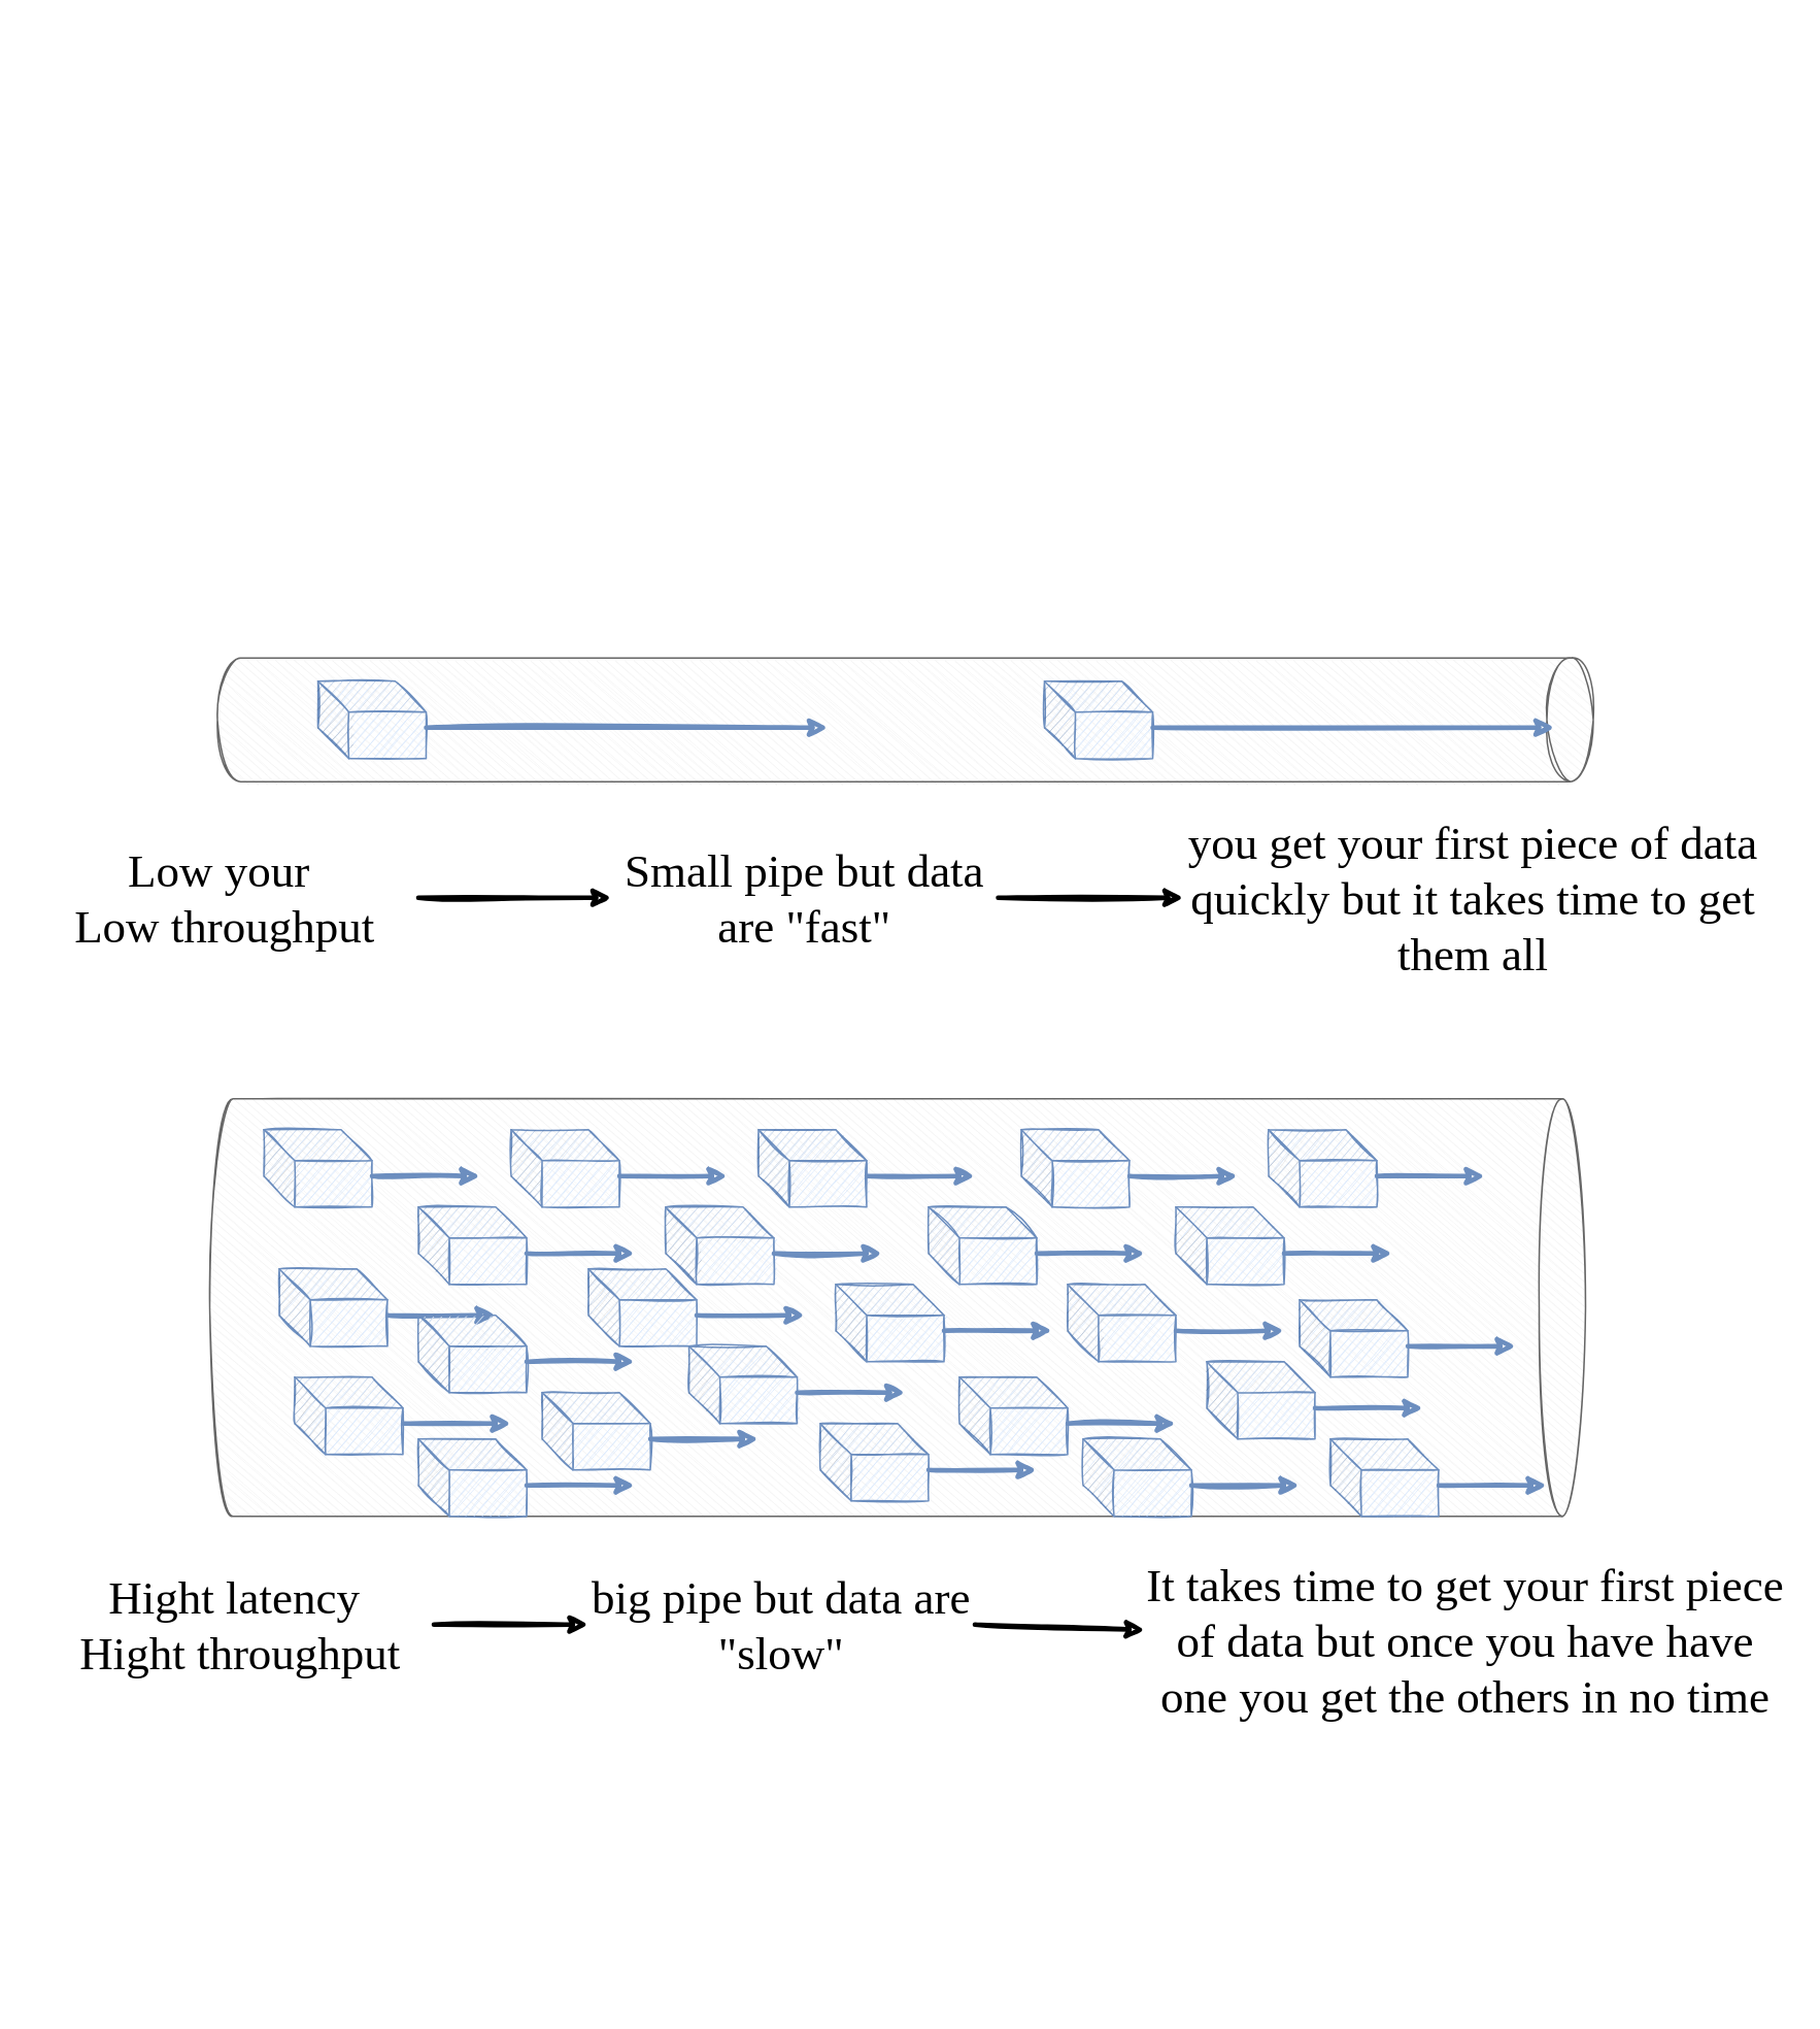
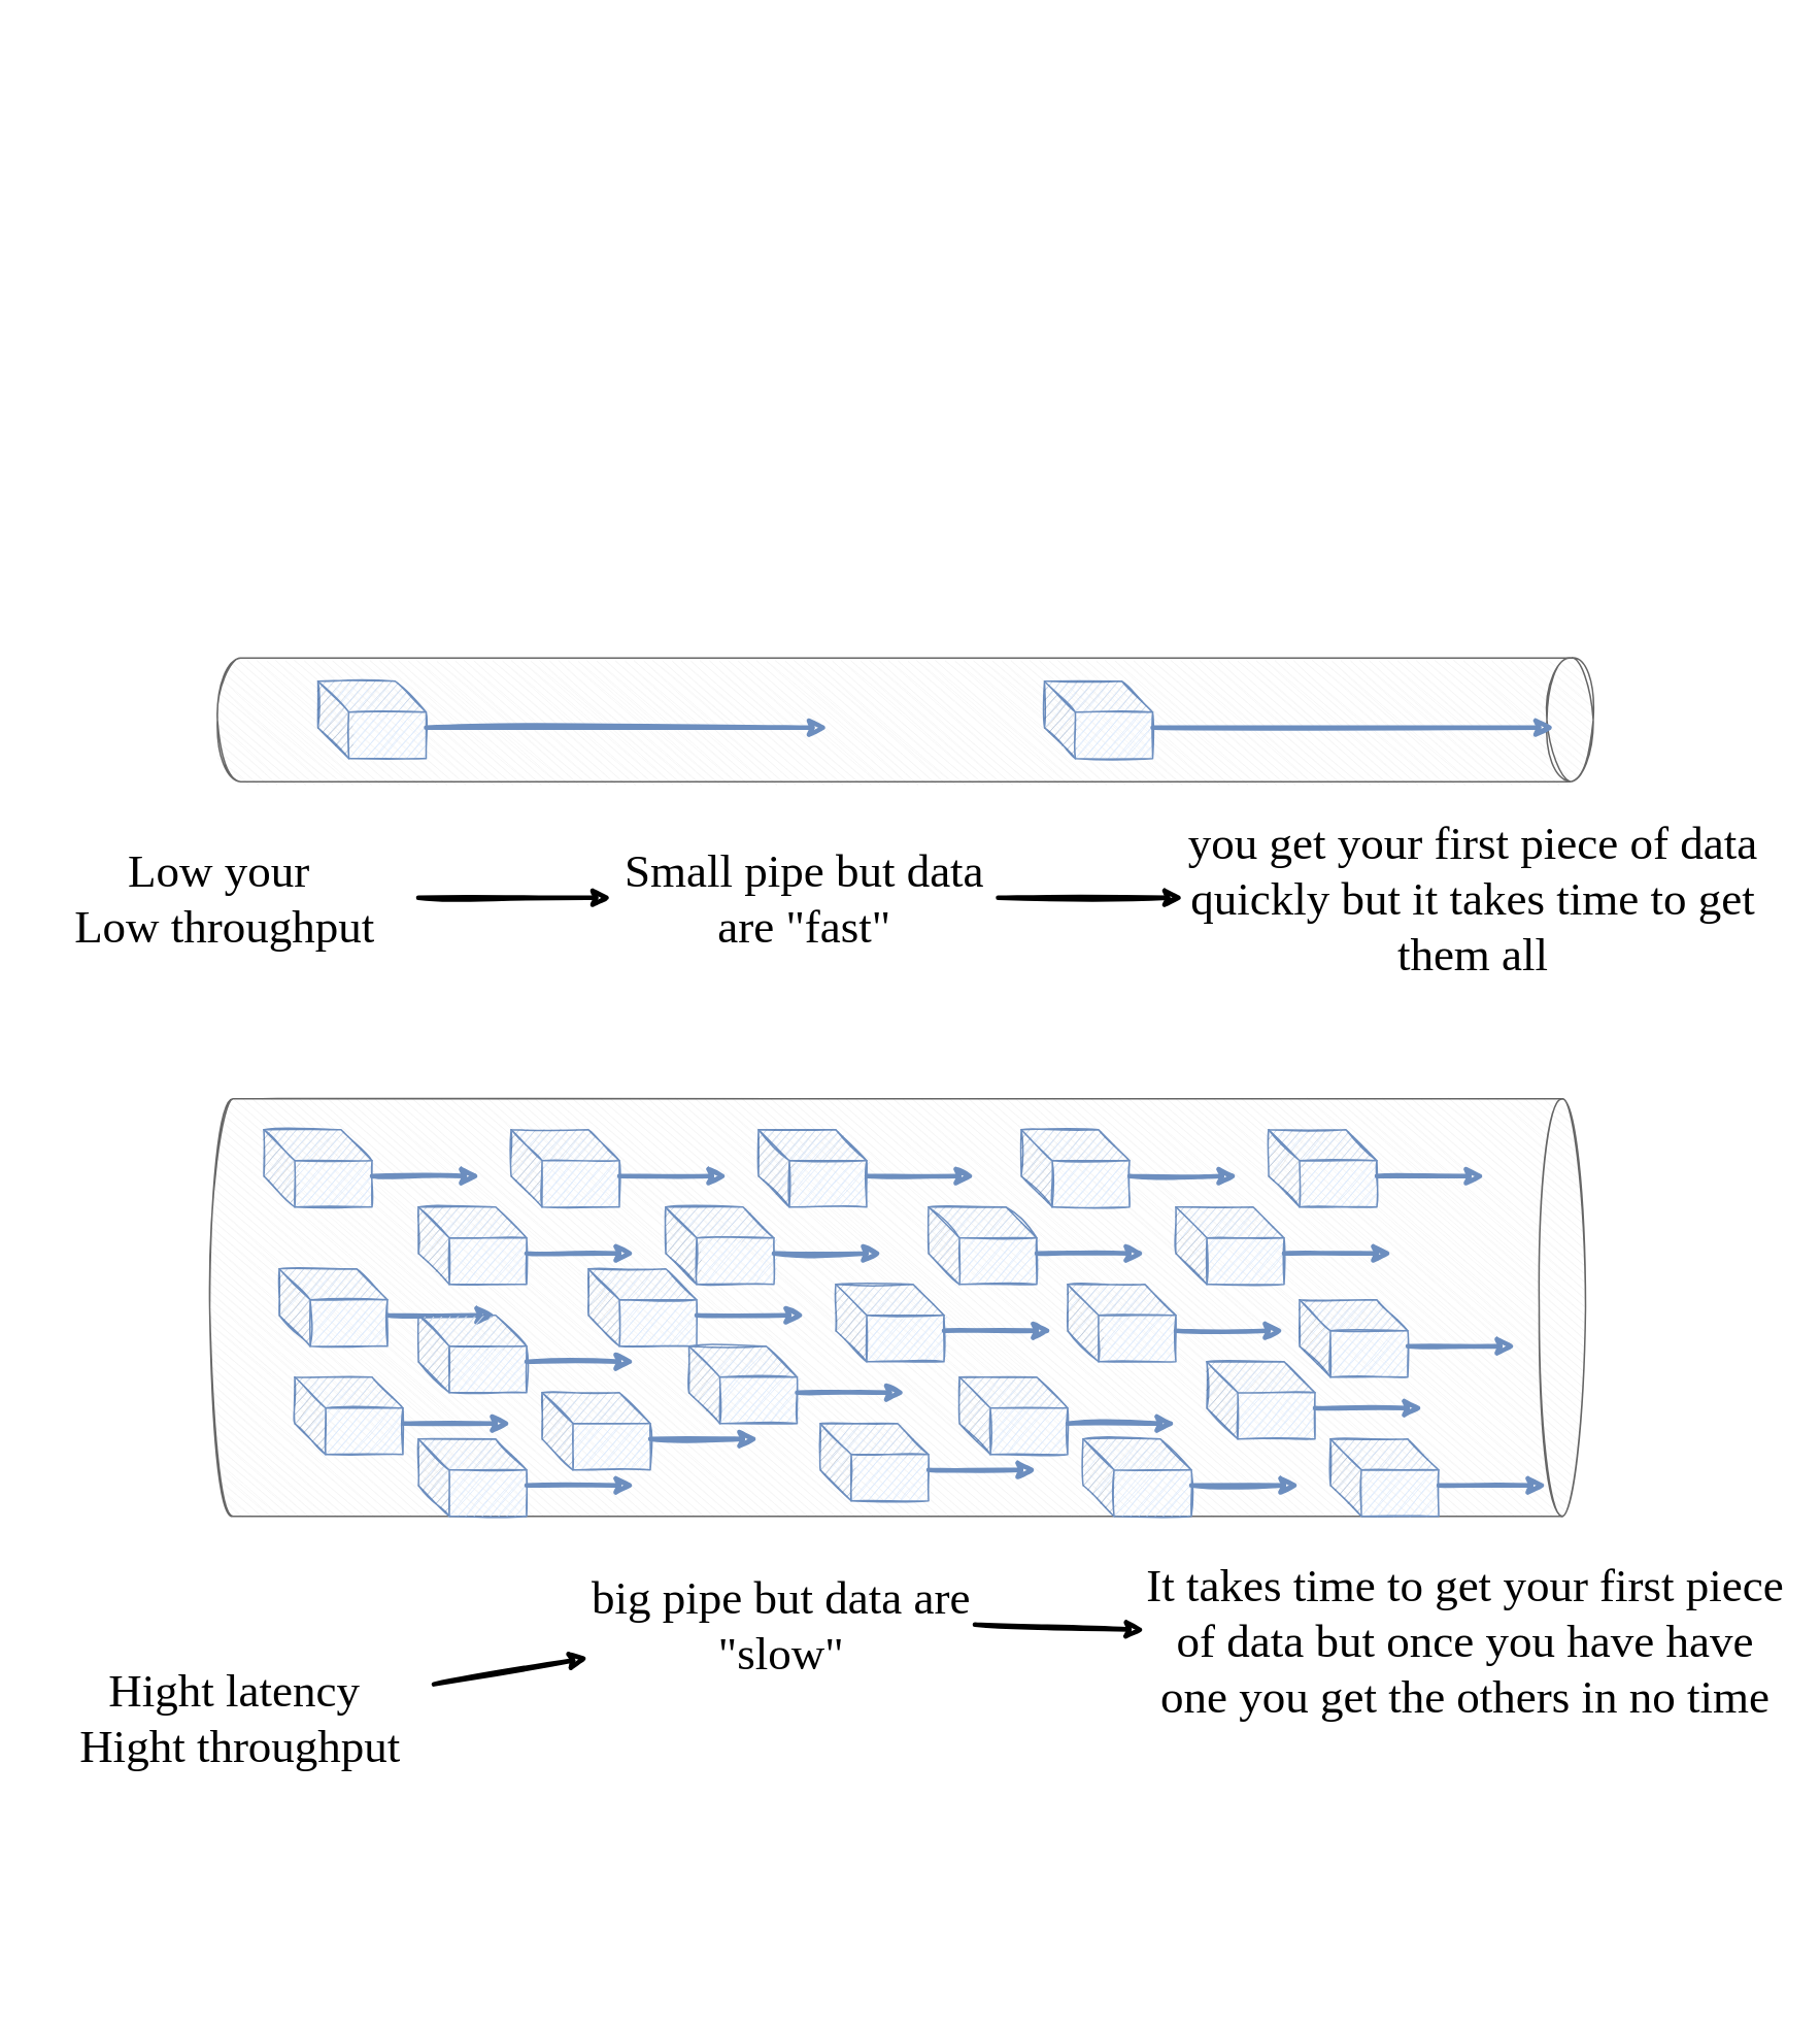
- <mxCell id="11" value="&lt;font face=&quot;Architects Daughter&quot;&gt;&lt;span style=&quot;font-size: 30px&quot;&gt;Hight latency&amp;nbsp;&lt;/span&gt;&lt;br&gt;&lt;span style=&quot;font-size: 30px&quot;&gt;Hight throughput&lt;/span&gt;&lt;br&gt;&lt;/font&gt;" style="text;html=1;strokeColor=none;fillColor=none;align=center;verticalAlign=middle;whiteSpace=wrap;rounded=0;sketch=1;" vertex="1" parent="1"><mxGeometry x="30" y="1010" width="250" height="80" as="geometry" /></mxCell>
+ <mxCell id="11" value="&lt;font face=&quot;Architects Daughter&quot;&gt;&lt;span style=&quot;font-size: 30px&quot;&gt;Hight latency&amp;nbsp;&lt;/span&gt;&lt;br&gt;&lt;span style=&quot;font-size: 30px&quot;&gt;Hight throughput&lt;/span&gt;&lt;br&gt;&lt;/font&gt;" style="text;html=1;strokeColor=none;fillColor=none;align=center;verticalAlign=middle;whiteSpace=wrap;rounded=0;sketch=1;" vertex="1" parent="1"><mxGeometry x="30" y="1070" width="250" height="80" as="geometry" /></mxCell>
